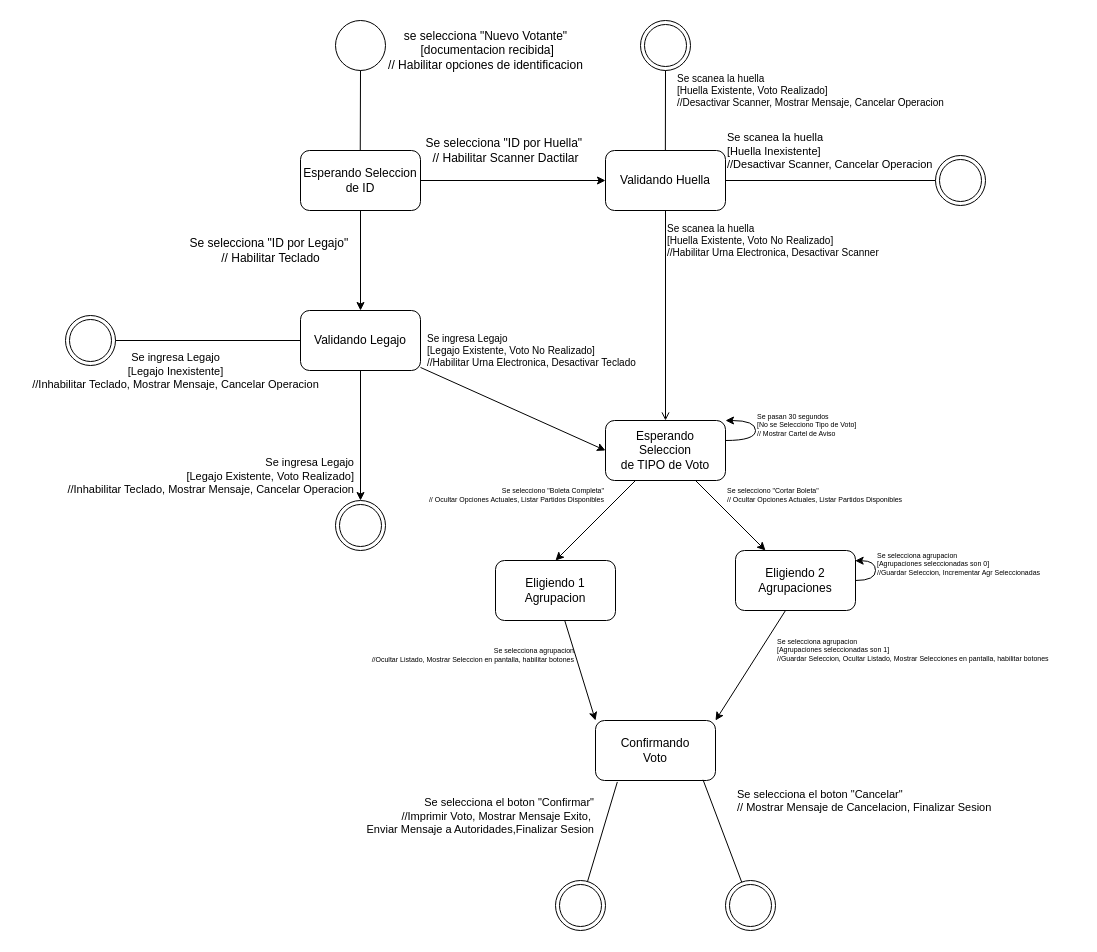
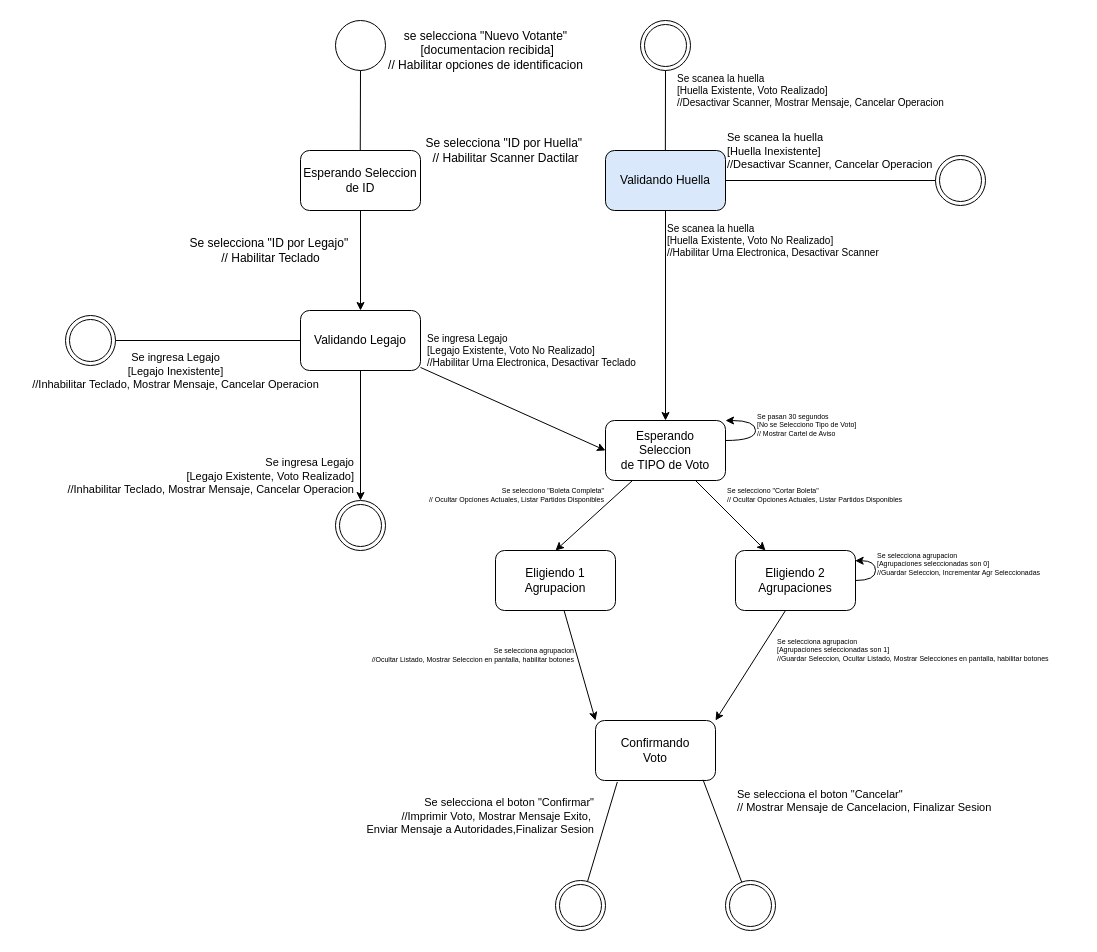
- <mxCell id="5" value="" style="edgeStyle=orthogonalEdgeStyle;rounded=0;orthogonalLoop=1;jettySize=auto;html=1;" edge="1" parent="1" source="7" target="9"><mxGeometry relative="1" as="geometry" /></mxCell>
- <mxCell id="9" value="Validando Huella" style="whiteSpace=wrap;html=1;rounded=1;" vertex="1" parent="1"><mxGeometry x="605" y="150" width="120" height="60" as="geometry" /></mxCell>
+ <mxCell id="9" value="Validando Huella" style="whiteSpace=wrap;html=1;rounded=1;fillColor=#dae8fc;" vertex="1" parent="1"><mxGeometry x="605" y="150" width="120" height="60" as="geometry" /></mxCell>
- <mxCell id="8" value="" style="rounded=0;orthogonalLoop=1;jettySize=auto;html=1;endArrow=open;" edge="1" parent="1" source="9" target="14"><mxGeometry relative="1" as="geometry" /></mxCell>
+ <mxCell id="8" value="" style="rounded=0;orthogonalLoop=1;jettySize=auto;html=1;" edge="1" parent="1" source="9" target="14"><mxGeometry relative="1" as="geometry" /></mxCell>
- <mxCell id="36" value="Eligiendo 1&lt;div&gt;Agrupacion&lt;/div&gt;" style="rounded=1;whiteSpace=wrap;html=1;" vertex="1" parent="1"><mxGeometry x="495" y="560" width="120" height="60" as="geometry" /></mxCell>
+ <mxCell id="36" value="Eligiendo 1&lt;div&gt;Agrupacion&lt;/div&gt;" style="rounded=1;whiteSpace=wrap;html=1;" vertex="1" parent="1"><mxGeometry x="495" y="550" width="120" height="60" as="geometry" /></mxCell>
